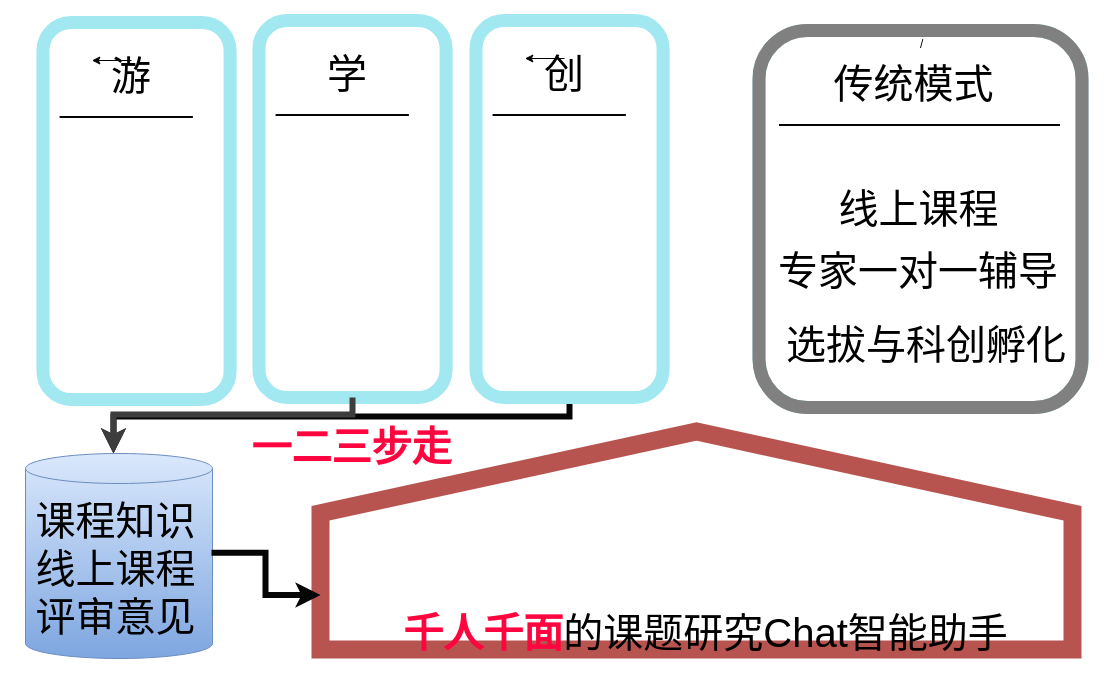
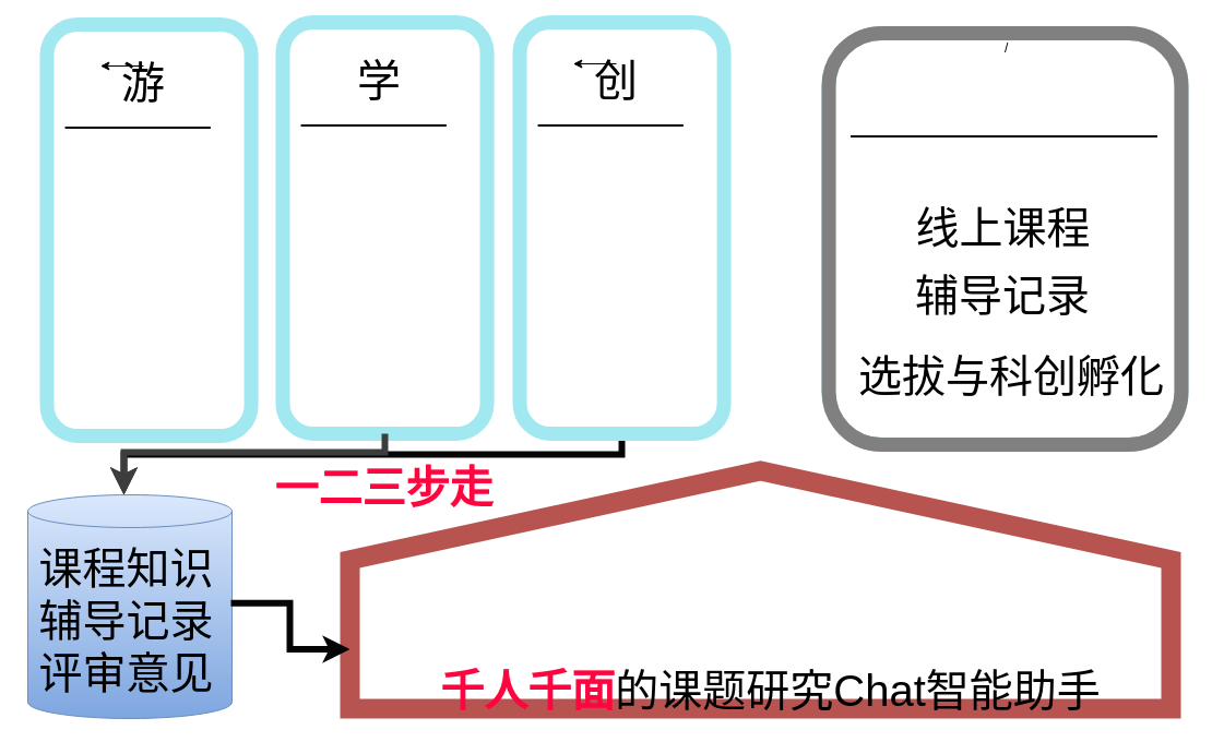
- <mxCell id="12" value="&lt;font color=&quot;#000000&quot; style=&quot;font-size: 40px;&quot;&gt;传统模式&lt;/font&gt;" style="text;html=1;strokeColor=none;fillColor=none;align=center;verticalAlign=middle;whiteSpace=wrap;rounded=0;strokeWidth=43;" vertex="1" parent="5"><mxGeometry x="61.5" y="38" width="191" height="30" as="geometry" /></mxCell>
- <mxCell id="9" value="&lt;font color=&quot;#000000&quot; style=&quot;font-size: 40px;&quot;&gt;专家一对一辅导&lt;/font&gt;" style="text;html=1;strokeColor=none;fillColor=none;align=center;verticalAlign=middle;whiteSpace=wrap;rounded=0;strokeWidth=43;" vertex="1" parent="5"><mxGeometry y="225" width="324" height="30" as="geometry" /></mxCell>
+ <mxCell id="9" value="&lt;font color=&quot;#000000&quot; style=&quot;font-size: 40px;&quot;&gt;辅导记录&lt;/font&gt;" style="text;html=1;strokeColor=none;fillColor=none;align=center;verticalAlign=middle;whiteSpace=wrap;rounded=0;strokeWidth=43;" vertex="1" parent="5"><mxGeometry y="225" width="324" height="30" as="geometry" /></mxCell>
- <mxCell id="30" value="&lt;font color=&quot;#000000&quot;&gt;&lt;span style=&quot;font-size: 40px;&quot;&gt;课程知识&lt;br&gt;线上课程&lt;br&gt;评审意见&lt;br&gt;&lt;/span&gt;&lt;/font&gt;" style="text;html=1;strokeColor=none;fillColor=none;align=center;verticalAlign=middle;whiteSpace=wrap;rounded=0;strokeWidth=43;" vertex="1" parent="28"><mxGeometry y="99.263" width="191" height="32.368" as="geometry" /></mxCell>
+ <mxCell id="30" value="&lt;font color=&quot;#000000&quot;&gt;&lt;span style=&quot;font-size: 40px;&quot;&gt;课程知识&lt;br&gt;辅导记录&lt;br&gt;评审意见&lt;br&gt;&lt;/span&gt;&lt;/font&gt;" style="text;html=1;strokeColor=none;fillColor=none;align=center;verticalAlign=middle;whiteSpace=wrap;rounded=0;strokeWidth=43;" vertex="1" parent="28"><mxGeometry y="99.263" width="191" height="32.368" as="geometry" /></mxCell>
